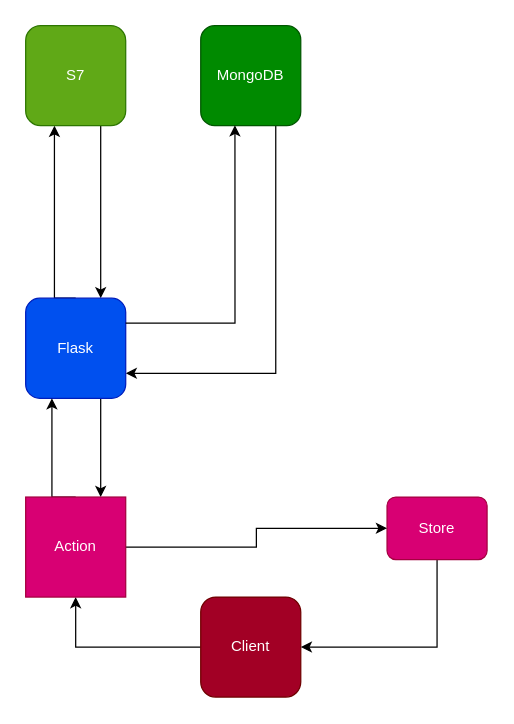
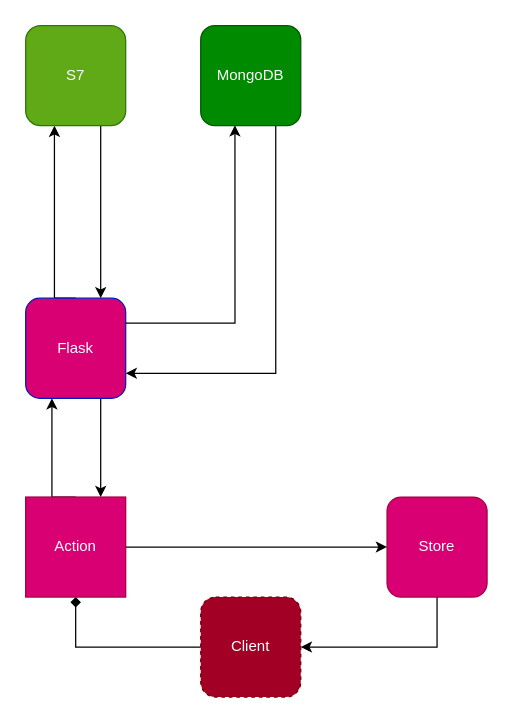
- <mxCell id="12" value="Flask" style="whiteSpace=wrap;html=1;aspect=fixed;rounded=1;fillColor=#0050ef;strokeColor=#001DBC;direction=south;arcSize=14;fontColor=#ffffff;" vertex="1" parent="1"><mxGeometry x="20" y="238" width="80" height="80" as="geometry" /></mxCell>
+ <mxCell id="12" value="Flask" style="whiteSpace=wrap;html=1;aspect=fixed;rounded=1;fillColor=#d80073;strokeColor=#001DBC;direction=south;arcSize=14;fontColor=#ffffff;" vertex="1" parent="1"><mxGeometry x="20" y="238" width="80" height="80" as="geometry" /></mxCell>
- <mxCell id="8" value="Store" style="whiteSpace=wrap;html=1;aspect=fixed;rounded=1;fillColor=#d80073;strokeColor=#A50040;direction=south;arcSize=14;fontColor=#ffffff;" vertex="1" parent="1"><mxGeometry x="309" y="397" width="80" height="50" as="geometry" /></mxCell>
+ <mxCell id="8" value="Store" style="whiteSpace=wrap;html=1;aspect=fixed;rounded=1;fillColor=#d80073;strokeColor=#A50040;direction=south;arcSize=14;fontColor=#ffffff;" vertex="1" parent="1"><mxGeometry x="309" y="397" width="80" height="80" as="geometry" /></mxCell>
- <mxCell id="5" style="edgeStyle=orthogonalEdgeStyle;rounded=0;orthogonalLoop=1;jettySize=auto;html=1;entryX=1;entryY=0.5;entryDx=0;entryDy=0;" edge="1" parent="1" source="6" target="15"><mxGeometry relative="1" as="geometry" /></mxCell>
+ <mxCell id="5" style="edgeStyle=orthogonalEdgeStyle;rounded=0;orthogonalLoop=1;jettySize=auto;html=1;entryX=1;entryY=0.5;entryDx=0;entryDy=0;endArrow=diamond;" edge="1" parent="1" source="6" target="15"><mxGeometry relative="1" as="geometry" /></mxCell>
- <mxCell id="6" value="Client" style="whiteSpace=wrap;html=1;aspect=fixed;rounded=1;fillColor=#a20025;strokeColor=#6F0000;fontColor=#ffffff;" vertex="1" parent="1"><mxGeometry x="160" y="477" width="80" height="80" as="geometry" /></mxCell>
+ <mxCell id="6" value="Client" style="whiteSpace=wrap;html=1;aspect=fixed;rounded=1;fillColor=#a20025;strokeColor=#6F0000;fontColor=#ffffff;dashed=1;" vertex="1" parent="1"><mxGeometry x="160" y="477" width="80" height="80" as="geometry" /></mxCell>
